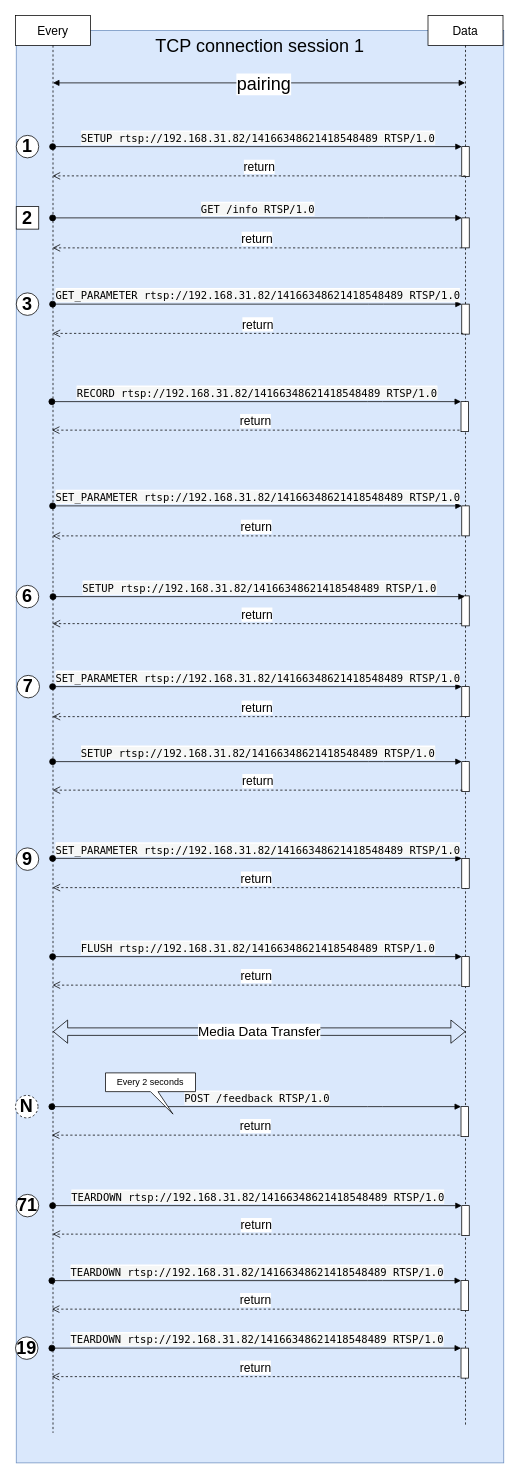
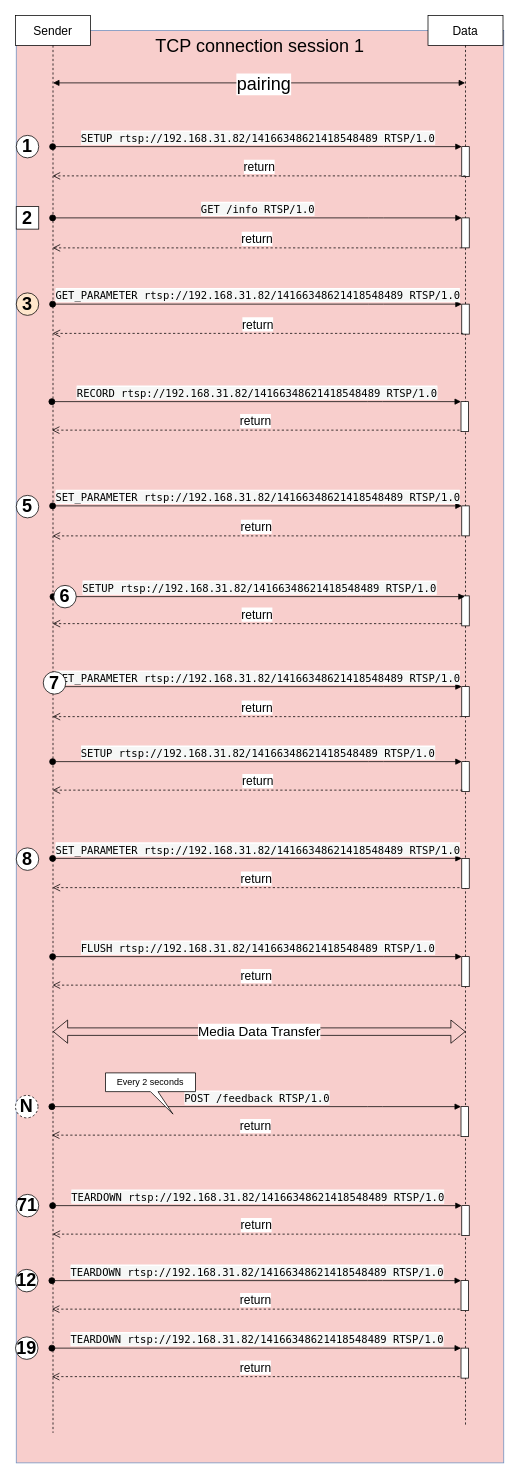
- <mxCell id="3" value="Every" style="shape=umlLifeline;perimeter=lifelinePerimeter;whiteSpace=wrap;html=1;container=1;collapsible=0;recursiveResize=0;outlineConnect=0;fontSize=16;" parent="1" vertex="1"><mxGeometry x="20" y="20" width="100" height="1890" as="geometry" /></mxCell>
+ <mxCell id="3" value="Sender" style="shape=umlLifeline;perimeter=lifelinePerimeter;whiteSpace=wrap;html=1;container=1;collapsible=0;recursiveResize=0;outlineConnect=0;fontSize=16;" parent="1" vertex="1"><mxGeometry x="20" y="20" width="100" height="1890" as="geometry" /></mxCell>
- <mxCell id="51" value="3" style="ellipse;whiteSpace=wrap;html=1;aspect=fixed;fontSize=24;fontStyle=1" parent="1" vertex="1"><mxGeometry x="21" y="390" width="30" height="30" as="geometry" /></mxCell>
+ <mxCell id="51" value="3" style="ellipse;whiteSpace=wrap;html=1;aspect=fixed;fontSize=24;fontStyle=1;fillColor=#ffe6cc;" parent="1" vertex="1"><mxGeometry x="21" y="390" width="30" height="30" as="geometry" /></mxCell>
+ <mxCell id="52" value="5" style="ellipse;whiteSpace=wrap;html=1;aspect=fixed;fontSize=24;fontStyle=1" parent="1" vertex="1"><mxGeometry x="21" y="660" width="30" height="30" as="geometry" /></mxCell>
- <mxCell id="53" value="6" style="ellipse;whiteSpace=wrap;html=1;aspect=fixed;fontSize=24;fontStyle=1" parent="1" vertex="1"><mxGeometry x="21" y="780" width="30" height="30" as="geometry" /></mxCell>
+ <mxCell id="53" value="6" style="ellipse;whiteSpace=wrap;html=1;aspect=fixed;fontSize=24;fontStyle=1" parent="1" vertex="1"><mxGeometry x="71" y="780" width="30" height="30" as="geometry" /></mxCell>
- <mxCell id="54" value="7" style="ellipse;whiteSpace=wrap;html=1;aspect=fixed;fontSize=24;fontStyle=1" parent="1" vertex="1"><mxGeometry x="22" y="900" width="30" height="30" as="geometry" /></mxCell>
+ <mxCell id="54" value="7" style="ellipse;whiteSpace=wrap;html=1;aspect=fixed;fontSize=24;fontStyle=1" parent="1" vertex="1"><mxGeometry x="57" y="895" width="30" height="30" as="geometry" /></mxCell>
- <mxCell id="2" value="TCP connection session 1" style="rounded=0;whiteSpace=wrap;html=1;fontSize=24;verticalAlign=top;fillColor=#dae8fc;strokeColor=#6c8ebf;" parent="1" vertex="1"><mxGeometry x="21" y="40" width="650" height="1910" as="geometry" /></mxCell>
+ <mxCell id="2" value="TCP connection session 1" style="rounded=0;whiteSpace=wrap;html=1;fontSize=24;verticalAlign=top;fillColor=#f8cecc;strokeColor=#6c8ebf;" parent="1" vertex="1"><mxGeometry x="21" y="40" width="650" height="1910" as="geometry" /></mxCell>
- <mxCell id="55" value="9" style="ellipse;whiteSpace=wrap;html=1;aspect=fixed;fontSize=24;fontStyle=1" parent="1" vertex="1"><mxGeometry x="21" y="1130" width="30" height="30" as="geometry" /></mxCell>
+ <mxCell id="55" value="8" style="ellipse;whiteSpace=wrap;html=1;aspect=fixed;fontSize=24;fontStyle=1" parent="1" vertex="1"><mxGeometry x="21" y="1130" width="30" height="30" as="geometry" /></mxCell>
+ <mxCell id="24" value="12" style="ellipse;whiteSpace=wrap;html=1;aspect=fixed;fontSize=24;fontStyle=1" parent="6" vertex="1"><mxGeometry x="-550" y="1672" width="30" height="30" as="geometry" /></mxCell>
